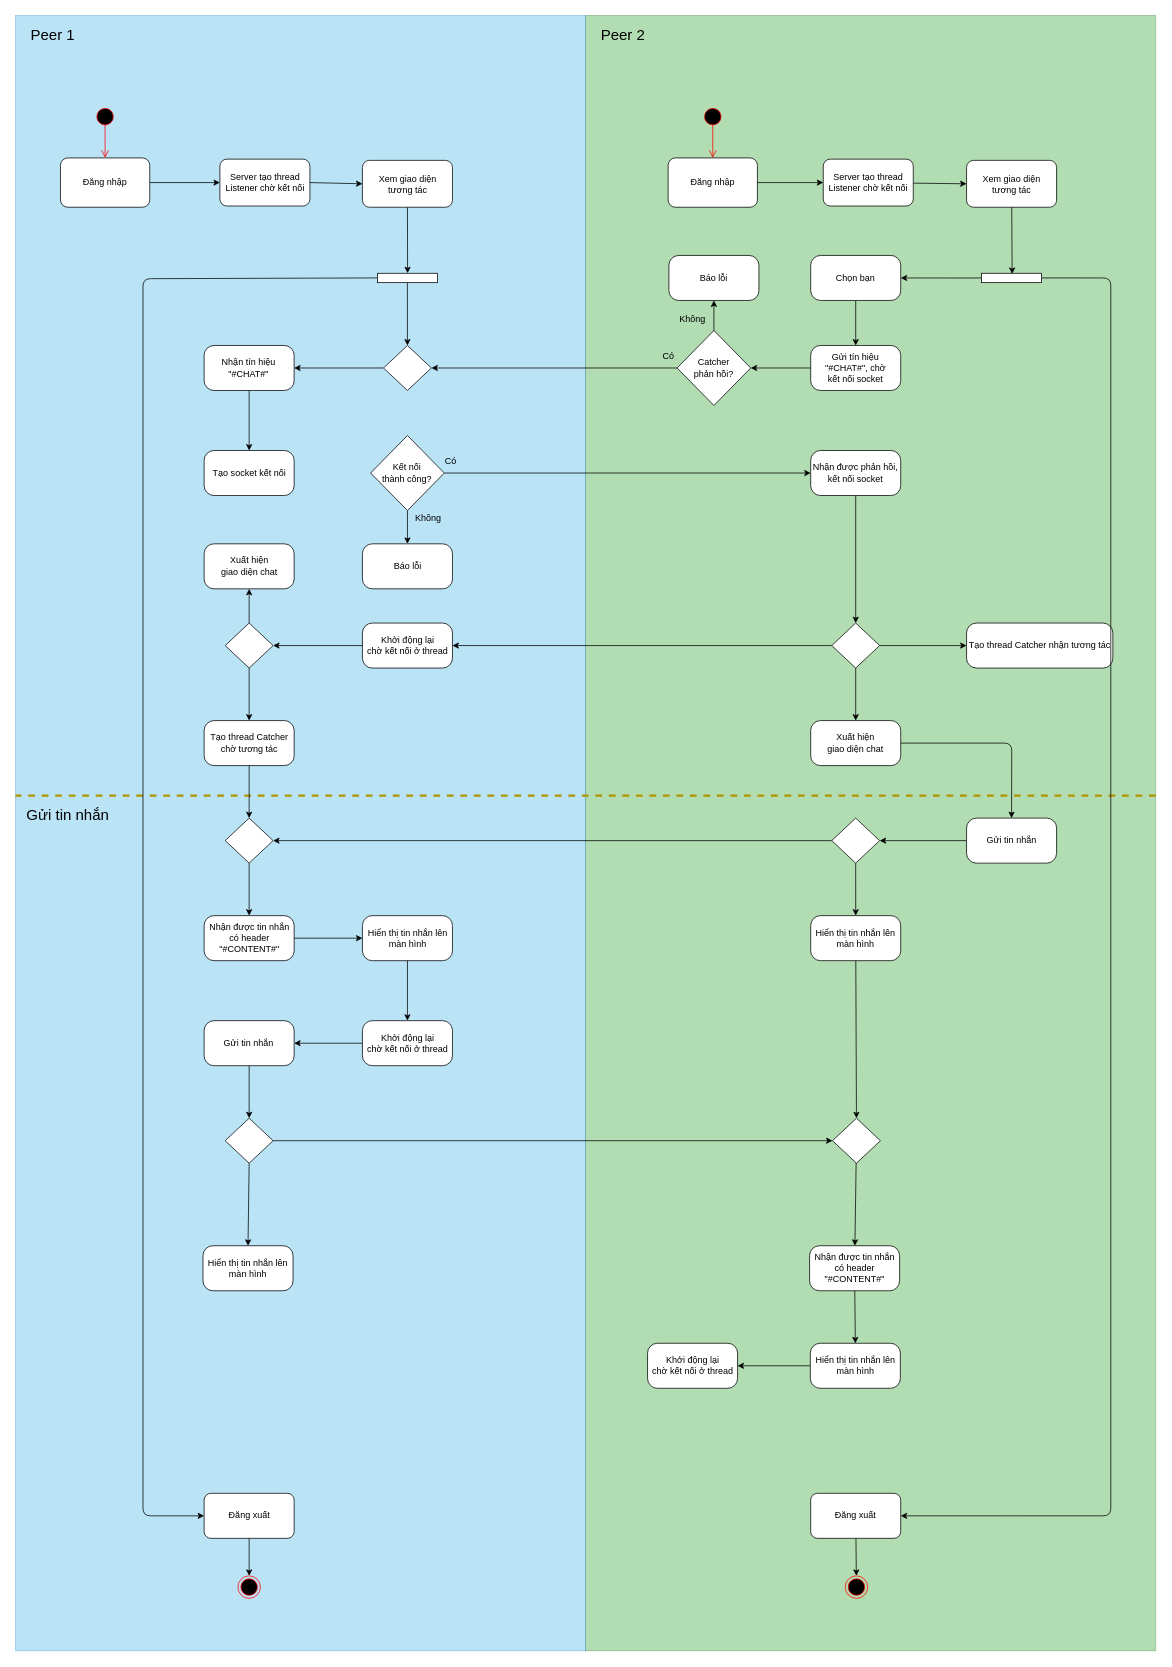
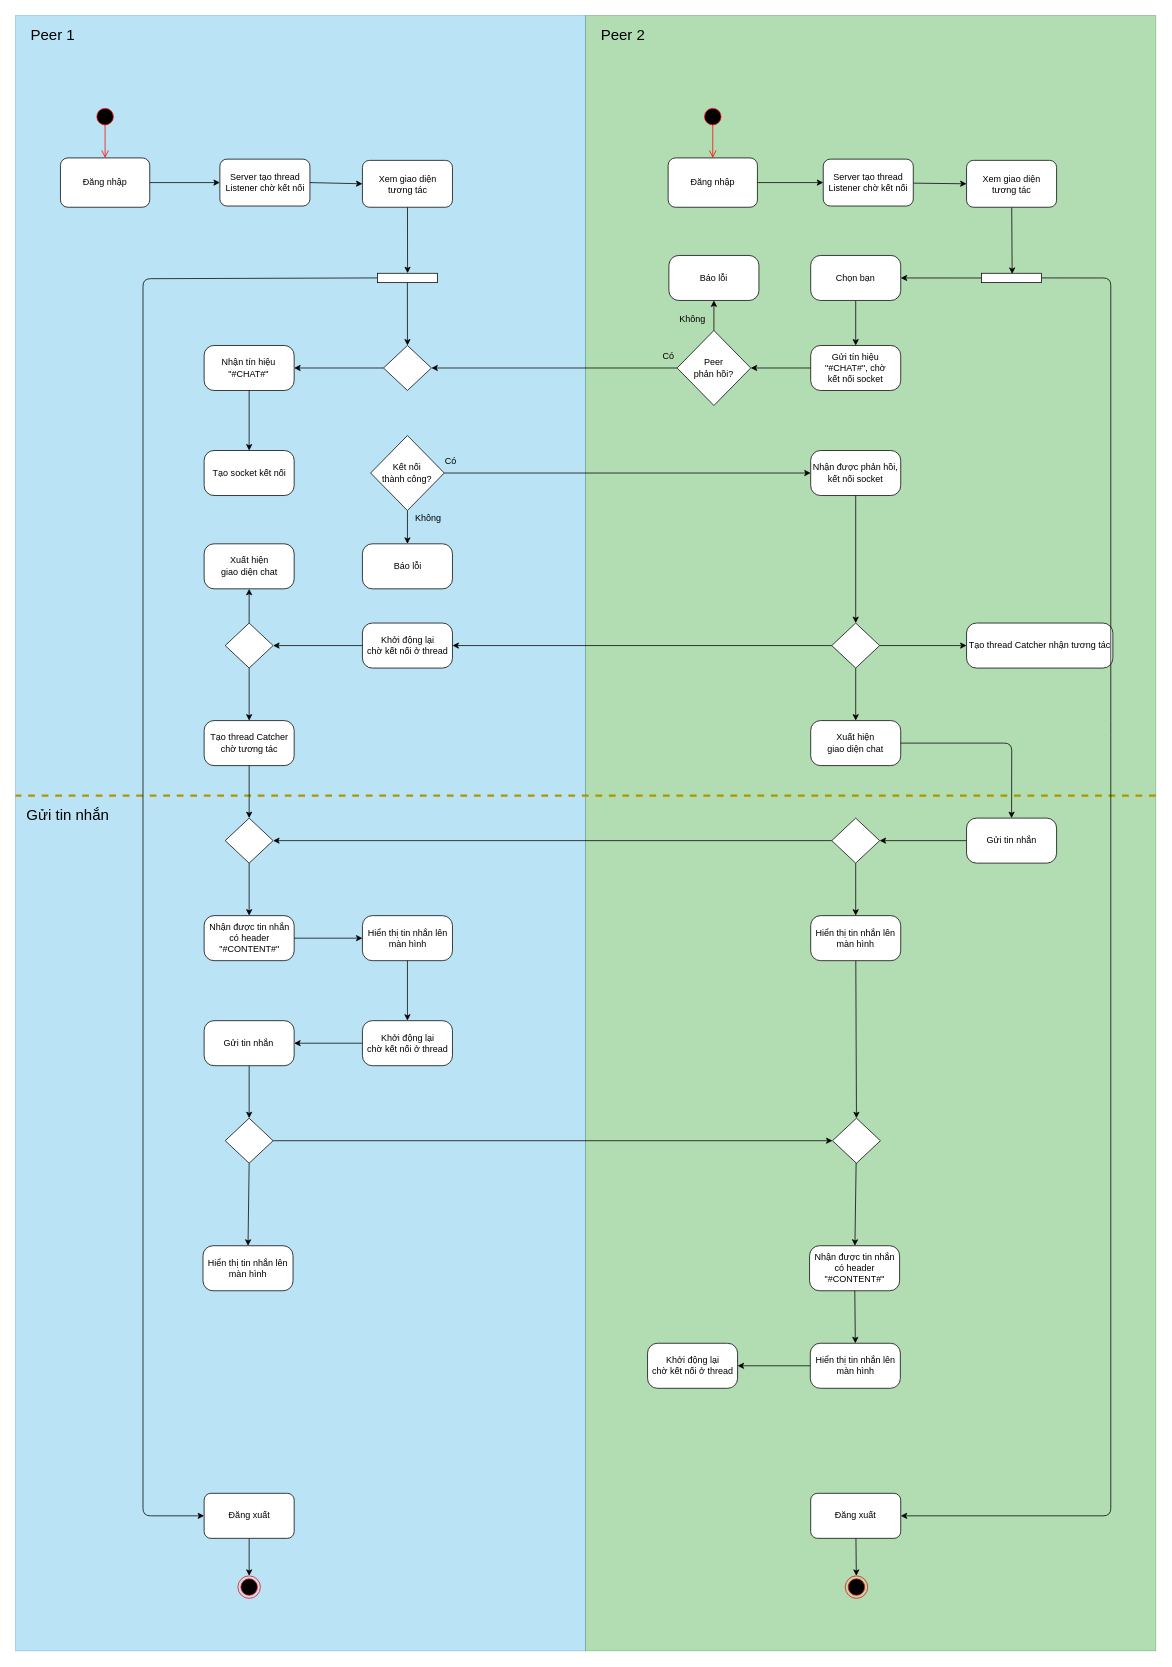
- <mxCell id="42" value="Catcher&lt;br&gt;phản hồi?" style="rhombus;whiteSpace=wrap;html=1;" parent="1" vertex="1"><mxGeometry x="901.92" y="440" width="98.16" height="100" as="geometry" /></mxCell>
+ <mxCell id="42" value="Peer&lt;br&gt;phản hồi?" style="rhombus;whiteSpace=wrap;html=1;" parent="1" vertex="1"><mxGeometry x="901.92" y="440" width="98.16" height="100" as="geometry" /></mxCell>
